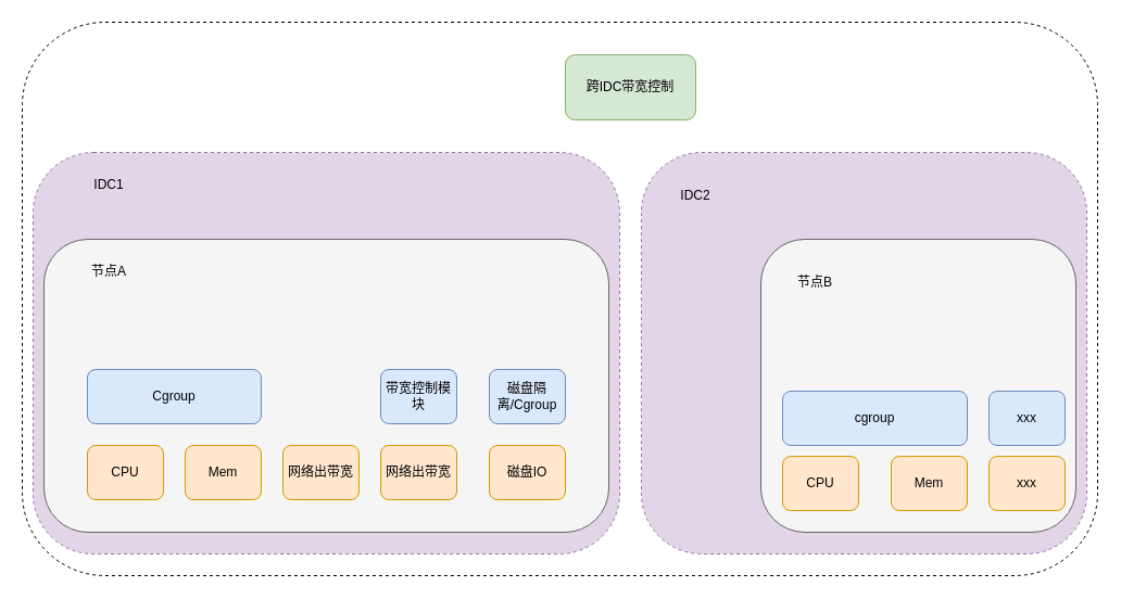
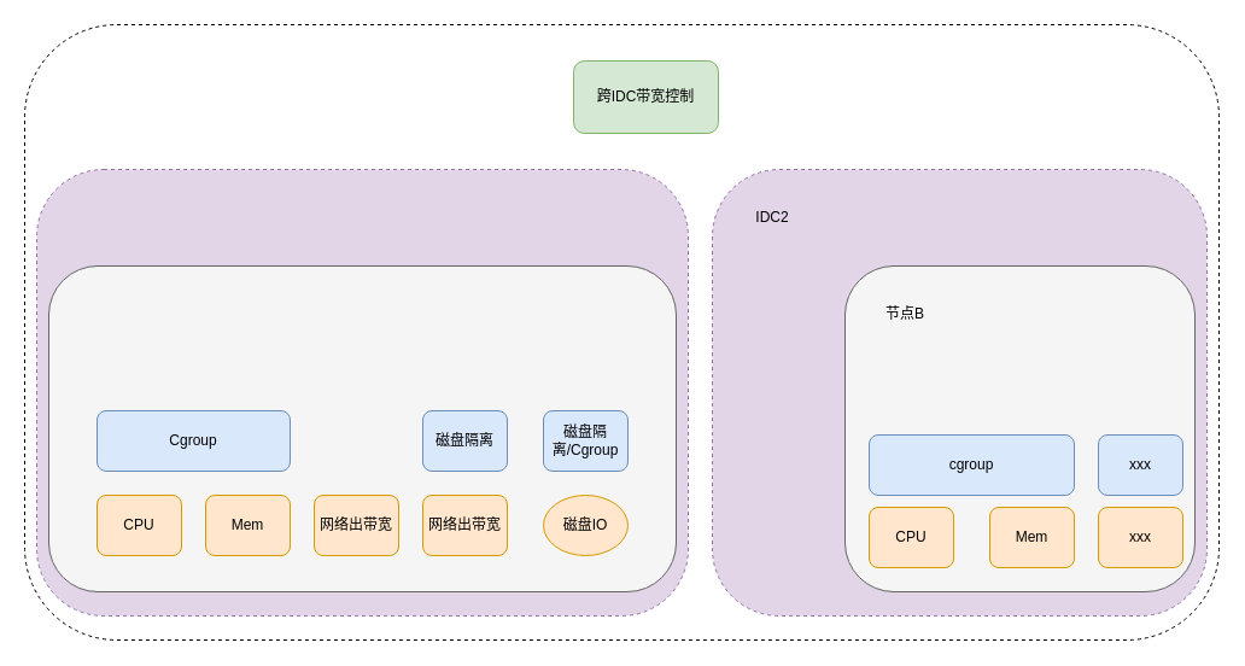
- <mxCell id="16" value="跨IDC带宽控制" style="rounded=1;whiteSpace=wrap;html=1;fillColor=#d5e8d4;strokeColor=#82b366;" vertex="1" parent="1"><mxGeometry x="520" y="50" width="120" height="60" as="geometry" /></mxCell>
+ <mxCell id="16" value="跨IDC带宽控制" style="rounded=1;whiteSpace=wrap;html=1;fillColor=#d5e8d4;strokeColor=#82b366;" vertex="1" parent="1"><mxGeometry x="475" y="50" width="120" height="60" as="geometry" /></mxCell>
- <mxCell id="17" value="IDC1" style="text;html=1;strokeColor=none;fillColor=none;align=center;verticalAlign=middle;whiteSpace=wrap;rounded=0;dashed=1;" vertex="1" parent="1"><mxGeometry x="80" y="160" width="40" height="20" as="geometry" /></mxCell>
- <mxCell id="14" value="节点A" style="text;html=1;strokeColor=none;fillColor=none;align=center;verticalAlign=middle;whiteSpace=wrap;rounded=0;" vertex="1" parent="1"><mxGeometry x="80" y="240" width="40" height="20" as="geometry" /></mxCell>
- <mxCell id="13" value="带宽控制模块" style="rounded=1;whiteSpace=wrap;html=1;fillColor=#dae8fc;strokeColor=#6c8ebf;" vertex="1" parent="1"><mxGeometry x="350" y="340" width="70" height="50" as="geometry" /></mxCell>
+ <mxCell id="13" value="磁盘隔离" style="rounded=1;whiteSpace=wrap;html=1;fillColor=#dae8fc;strokeColor=#6c8ebf;" vertex="1" parent="1"><mxGeometry x="350" y="340" width="70" height="50" as="geometry" /></mxCell>
- <mxCell id="9" value="磁盘IO" style="rounded=1;whiteSpace=wrap;html=1;fillColor=#ffe6cc;strokeColor=#d79b00;" vertex="1" parent="1"><mxGeometry x="450" y="410" width="70" height="50" as="geometry" /></mxCell>
+ <mxCell id="9" value="磁盘IO" style="ellipse;whiteSpace=wrap;html=1;fillColor=#ffe6cc;strokeColor=#d79b00;" vertex="1" parent="1"><mxGeometry x="450" y="410" width="70" height="50" as="geometry" /></mxCell>
